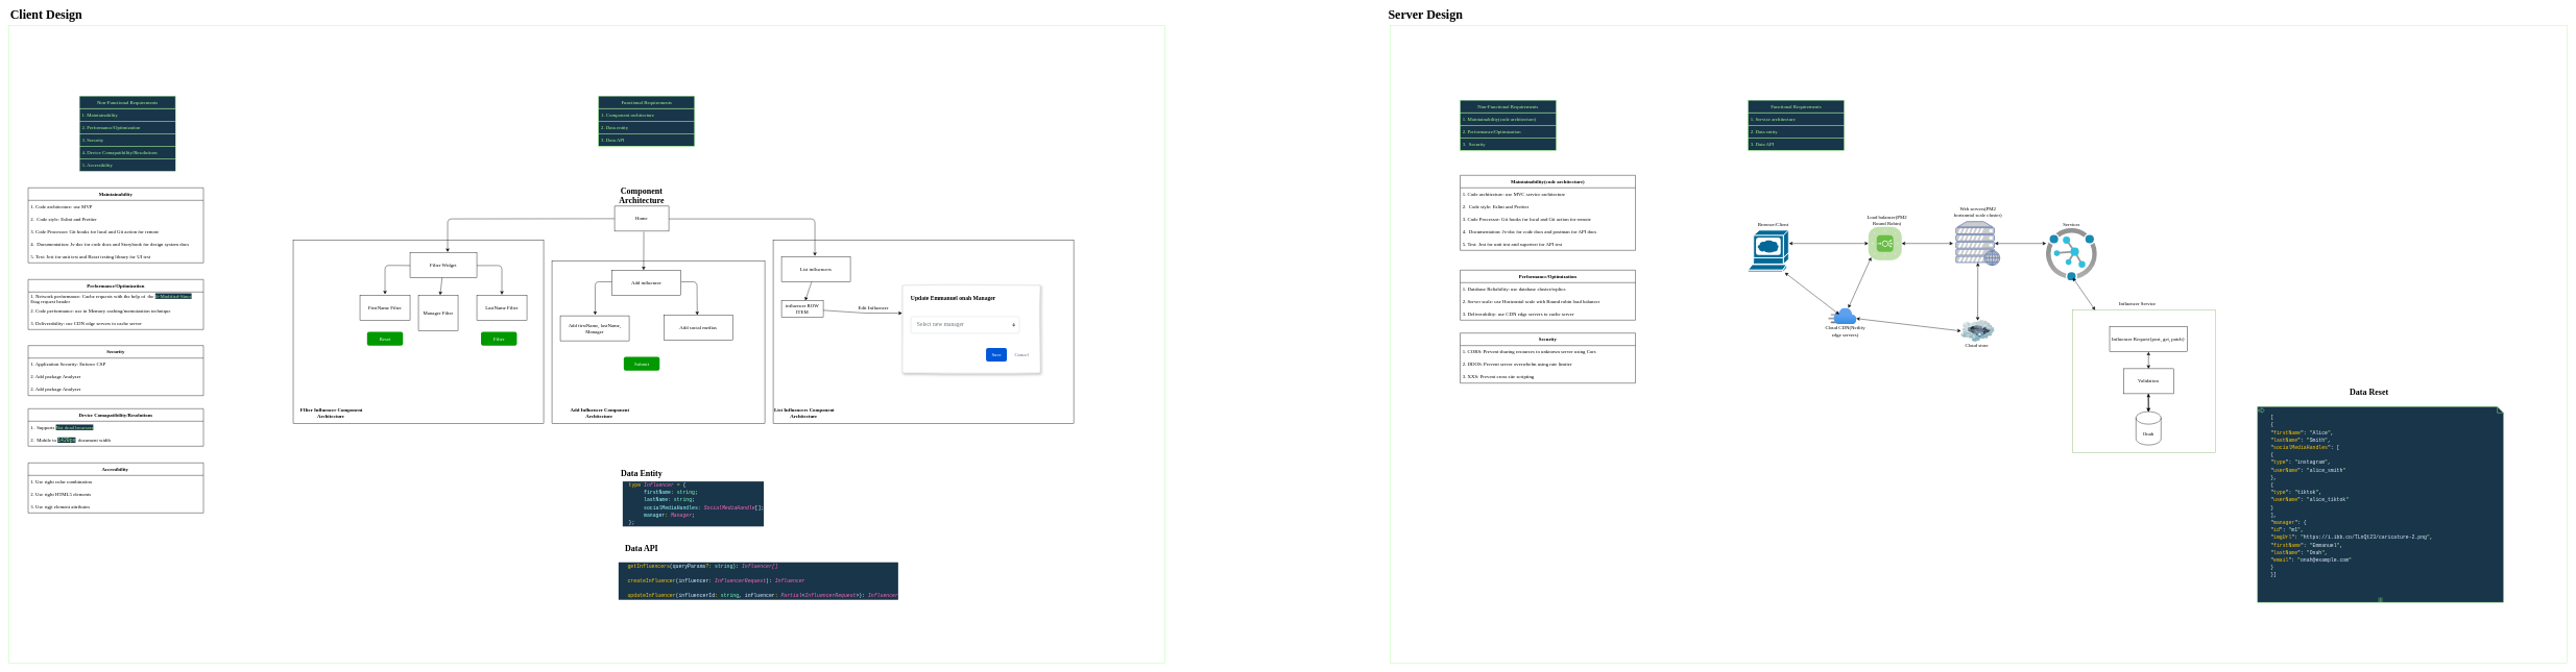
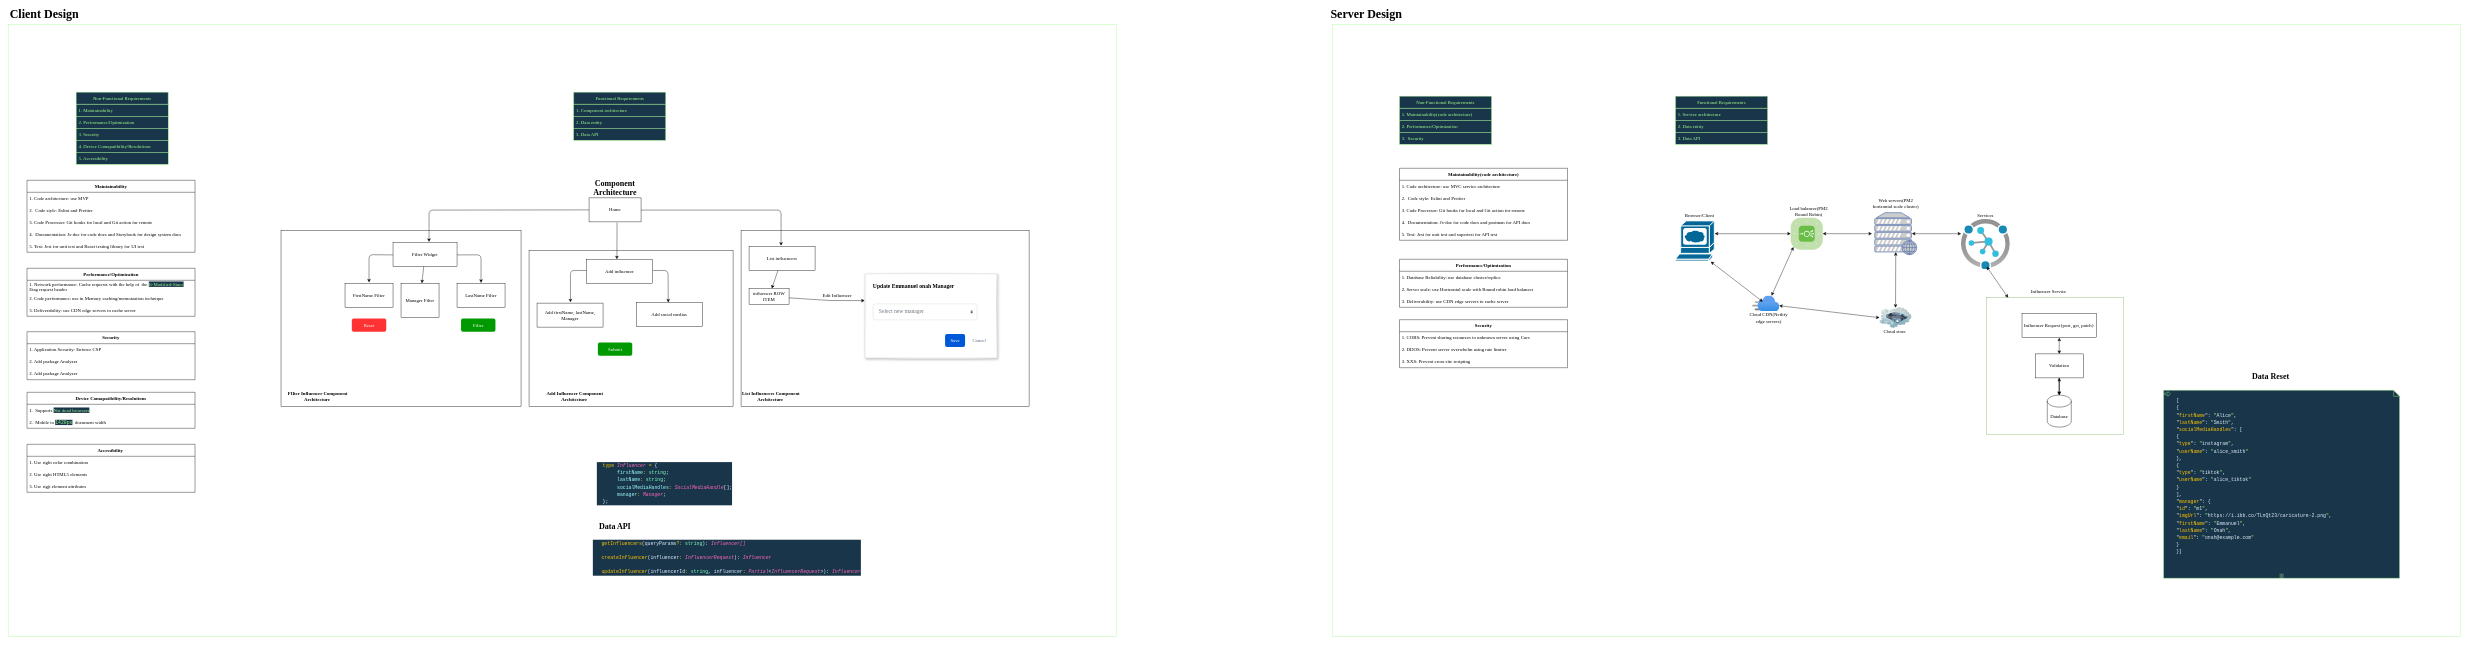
- <mxCell id="63" value="Reset" style="rounded=1;fillColor=#009900;strokeColor=none;html=1;fontColor=#ffffff;align=center;verticalAlign=middle;fontStyle=0;fontSize=12;sketch=0;fontFamily=Lucida Console;" parent="1" vertex="1"><mxGeometry x="879" y="795.5" width="86" height="33" as="geometry" /></mxCell>
+ <mxCell id="63" value="Reset" style="rounded=1;fillColor=#FF3333;strokeColor=none;html=1;fontColor=#ffffff;align=center;verticalAlign=middle;fontStyle=0;fontSize=12;sketch=0;fontFamily=Lucida Console;" parent="1" vertex="1"><mxGeometry x="879" y="795.5" width="86" height="33" as="geometry" /></mxCell>
- <mxCell id="17" value="Onah" style="shape=cylinder3;whiteSpace=wrap;html=1;boundedLbl=1;backgroundOutline=1;size=15;fontFamily=Lucida Console;fillColor=none;" parent="1" vertex="1"><mxGeometry x="5117.25" y="987" width="60" height="80" as="geometry" /></mxCell>
+ <mxCell id="17" value="Database" style="shape=cylinder3;whiteSpace=wrap;html=1;boundedLbl=1;backgroundOutline=1;size=15;fontFamily=Lucida Console;fillColor=none;" parent="1" vertex="1"><mxGeometry x="5117.25" y="987" width="60" height="80" as="geometry" /></mxCell>
- <mxCell id="107" value="&lt;b&gt;&lt;font style=&quot;font-size: 20px;&quot;&gt;Data Entity&lt;/font&gt;&lt;/b&gt;" style="text;html=1;strokeColor=none;fillColor=none;align=center;verticalAlign=middle;whiteSpace=wrap;rounded=0;fontFamily=Lucida Console;" parent="1" vertex="1"><mxGeometry x="1462" y="1117.5" width="150" height="30" as="geometry" /></mxCell>
